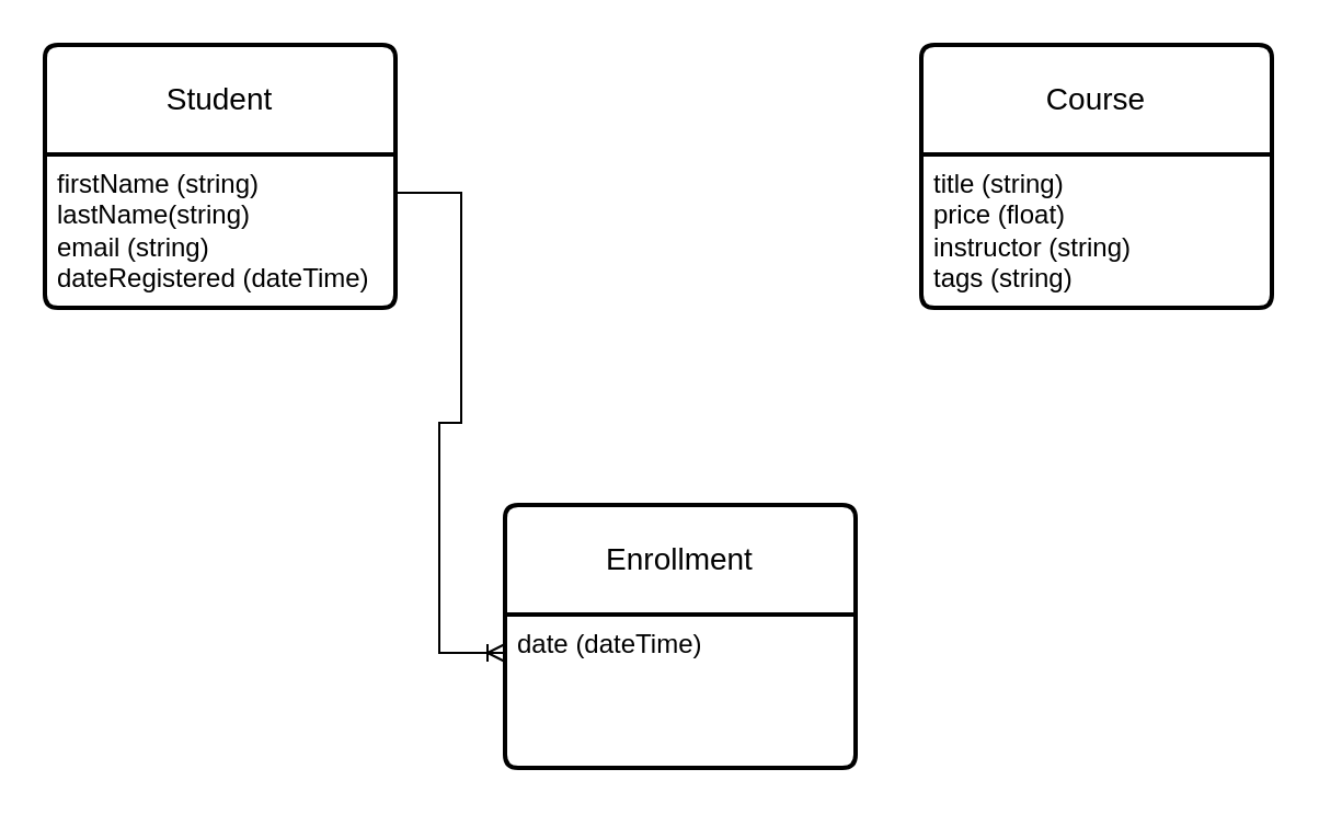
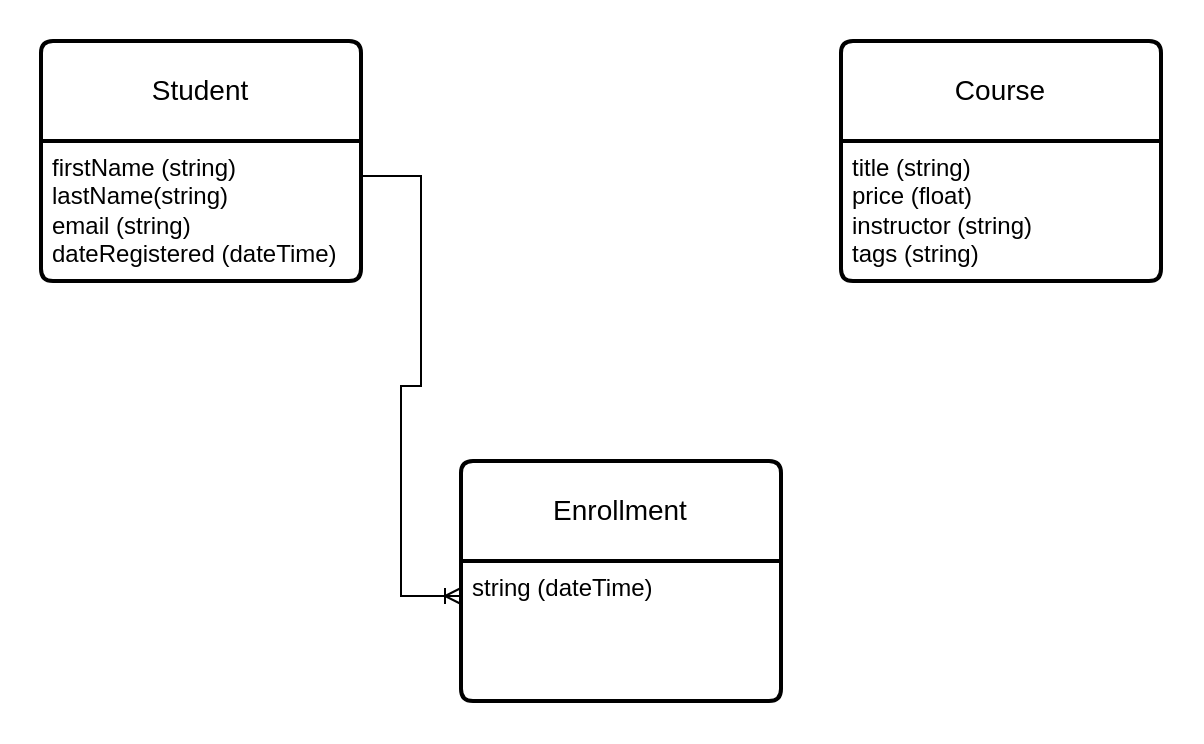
- <mxCell id="7" value="date (dateTime)" style="align=left;strokeColor=none;fillColor=none;spacingLeft=4;fontSize=12;verticalAlign=top;resizable=0;rotatable=0;part=1;html=1;" vertex="1" parent="6"><mxGeometry y="50" width="160" height="70" as="geometry" /></mxCell>
+ <mxCell id="7" value="string (dateTime)" style="align=left;strokeColor=none;fillColor=none;spacingLeft=4;fontSize=12;verticalAlign=top;resizable=0;rotatable=0;part=1;html=1;" vertex="1" parent="6"><mxGeometry y="50" width="160" height="70" as="geometry" /></mxCell>
